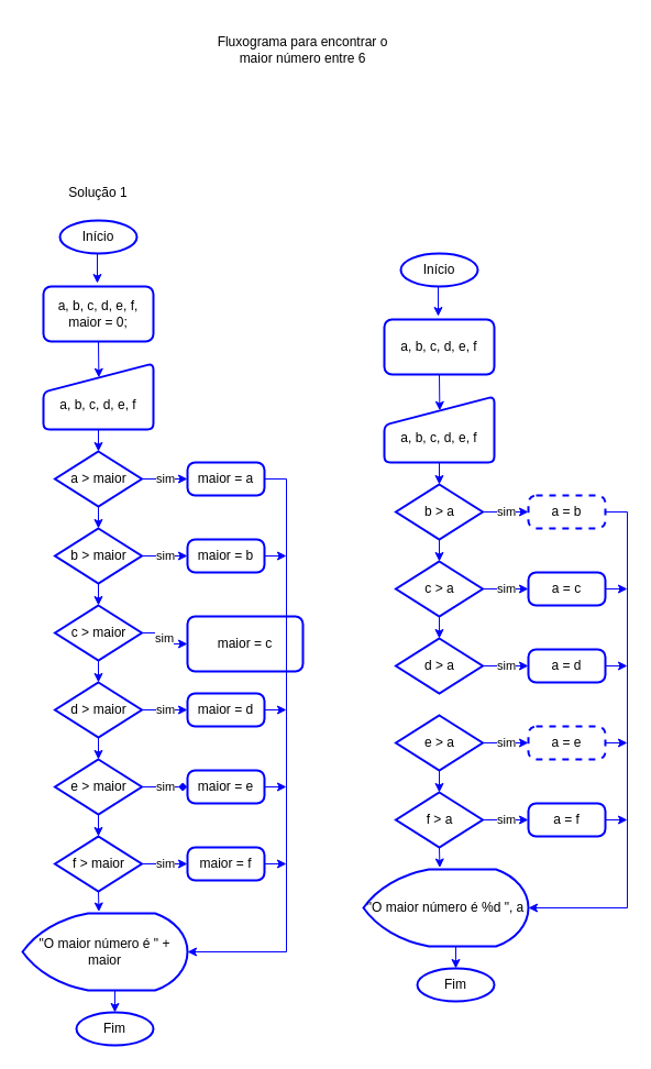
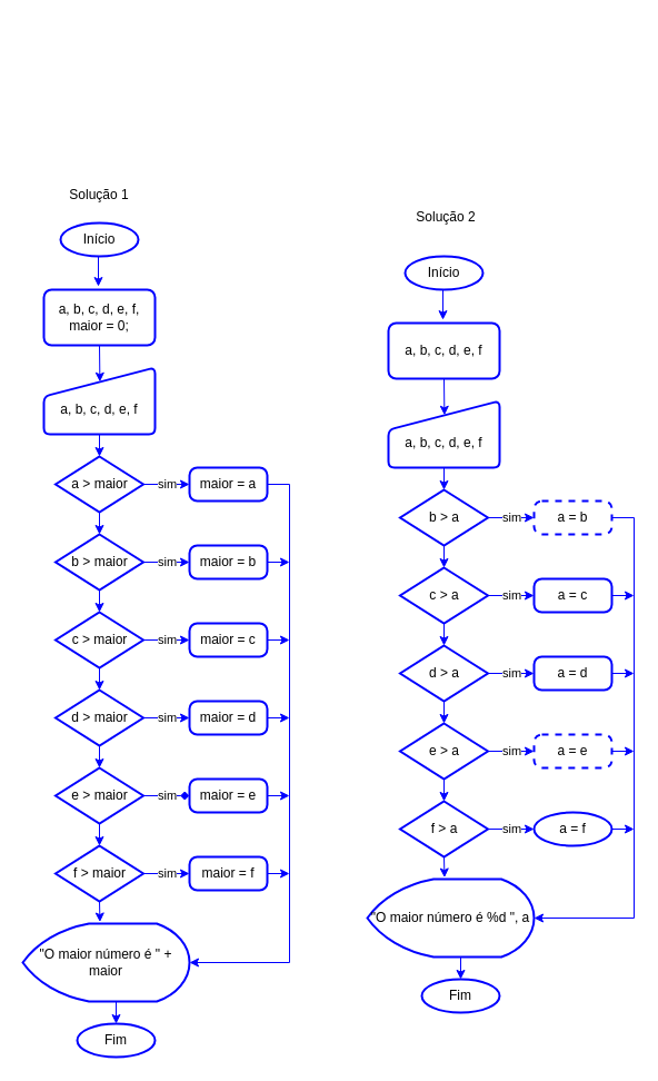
- <mxCell id="75" value="Fluxograma para encontrar o maior número entre 6" style="text;html=1;strokeColor=none;fillColor=none;align=center;verticalAlign=middle;whiteSpace=wrap;rounded=0;" vertex="1" parent="1"><mxGeometry x="189.5" y="20" width="170" height="50" as="geometry" /></mxCell>
+ <mxCell id="77" value="Solução 2" style="text;html=1;strokeColor=none;fillColor=none;align=center;verticalAlign=middle;whiteSpace=wrap;rounded=0;" vertex="1" parent="1"><mxGeometry x="359.5" y="180" width="82" height="30" as="geometry" /></mxCell>
- <mxCell id="15" value="maior = c" style="rounded=1;whiteSpace=wrap;html=1;absoluteArcSize=1;arcSize=14;strokeWidth=2;strokeColor=#0000FF;" vertex="1" parent="1"><mxGeometry x="170" y="560" width="105" height="50" as="geometry" /></mxCell>
+ <mxCell id="15" value="maior = c" style="rounded=1;whiteSpace=wrap;html=1;absoluteArcSize=1;arcSize=14;strokeWidth=2;strokeColor=#0000FF;" vertex="1" parent="1"><mxGeometry x="170" y="560" width="70" height="30" as="geometry" /></mxCell>
+ <mxCell id="71" style="edgeStyle=orthogonalEdgeStyle;rounded=0;orthogonalLoop=1;jettySize=auto;html=1;exitX=0.5;exitY=1;exitDx=0;exitDy=0;exitPerimeter=0;entryX=0.5;entryY=0;entryDx=0;entryDy=0;entryPerimeter=0;strokeColor=#0000FF;" edge="1" source="53" target="57" parent="1"><mxGeometry relative="1" as="geometry" /></mxCell>
- <mxCell id="63" value="a = f" style="rounded=1;whiteSpace=wrap;html=1;absoluteArcSize=1;arcSize=14;strokeWidth=2;strokeColor=#0000FF;" vertex="1" parent="1"><mxGeometry x="480" y="730" width="70" height="30" as="geometry" /></mxCell>
+ <mxCell id="63" value="a = f" style="ellipse;whiteSpace=wrap;html=1;absoluteArcSize=1;arcSize=14;strokeWidth=2;strokeColor=#0000FF;" vertex="1" parent="1"><mxGeometry x="480" y="730" width="70" height="30" as="geometry" /></mxCell>
